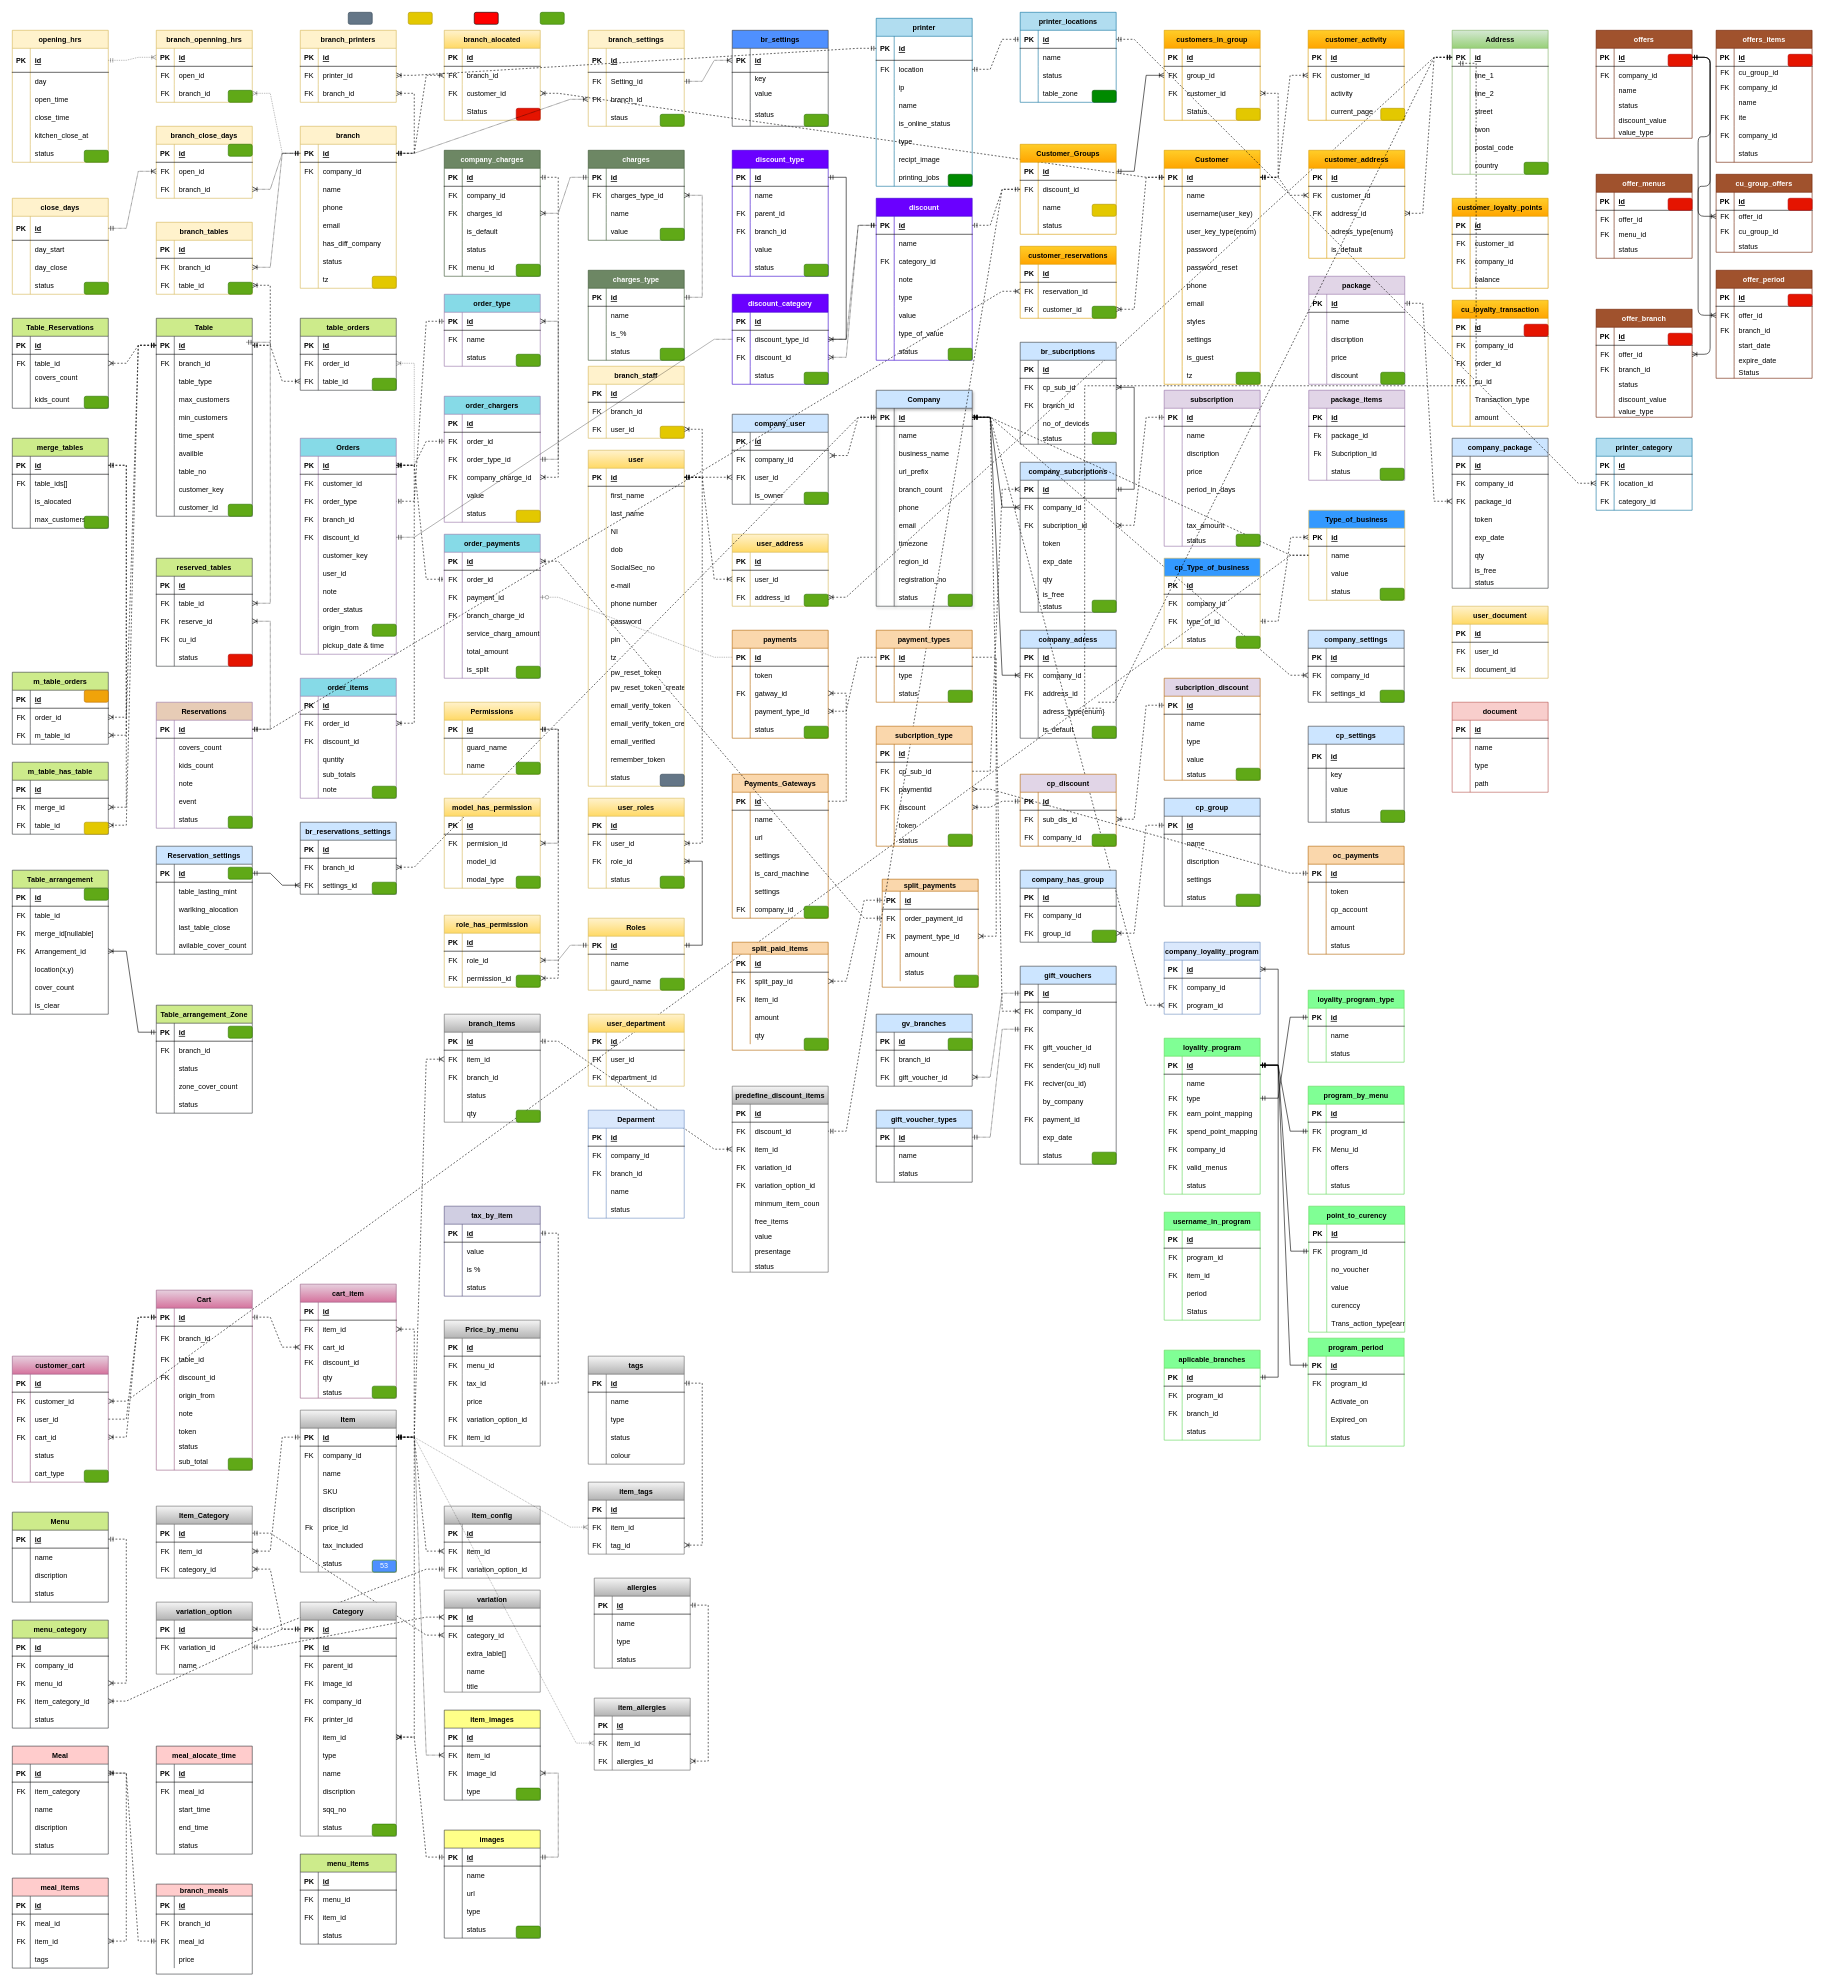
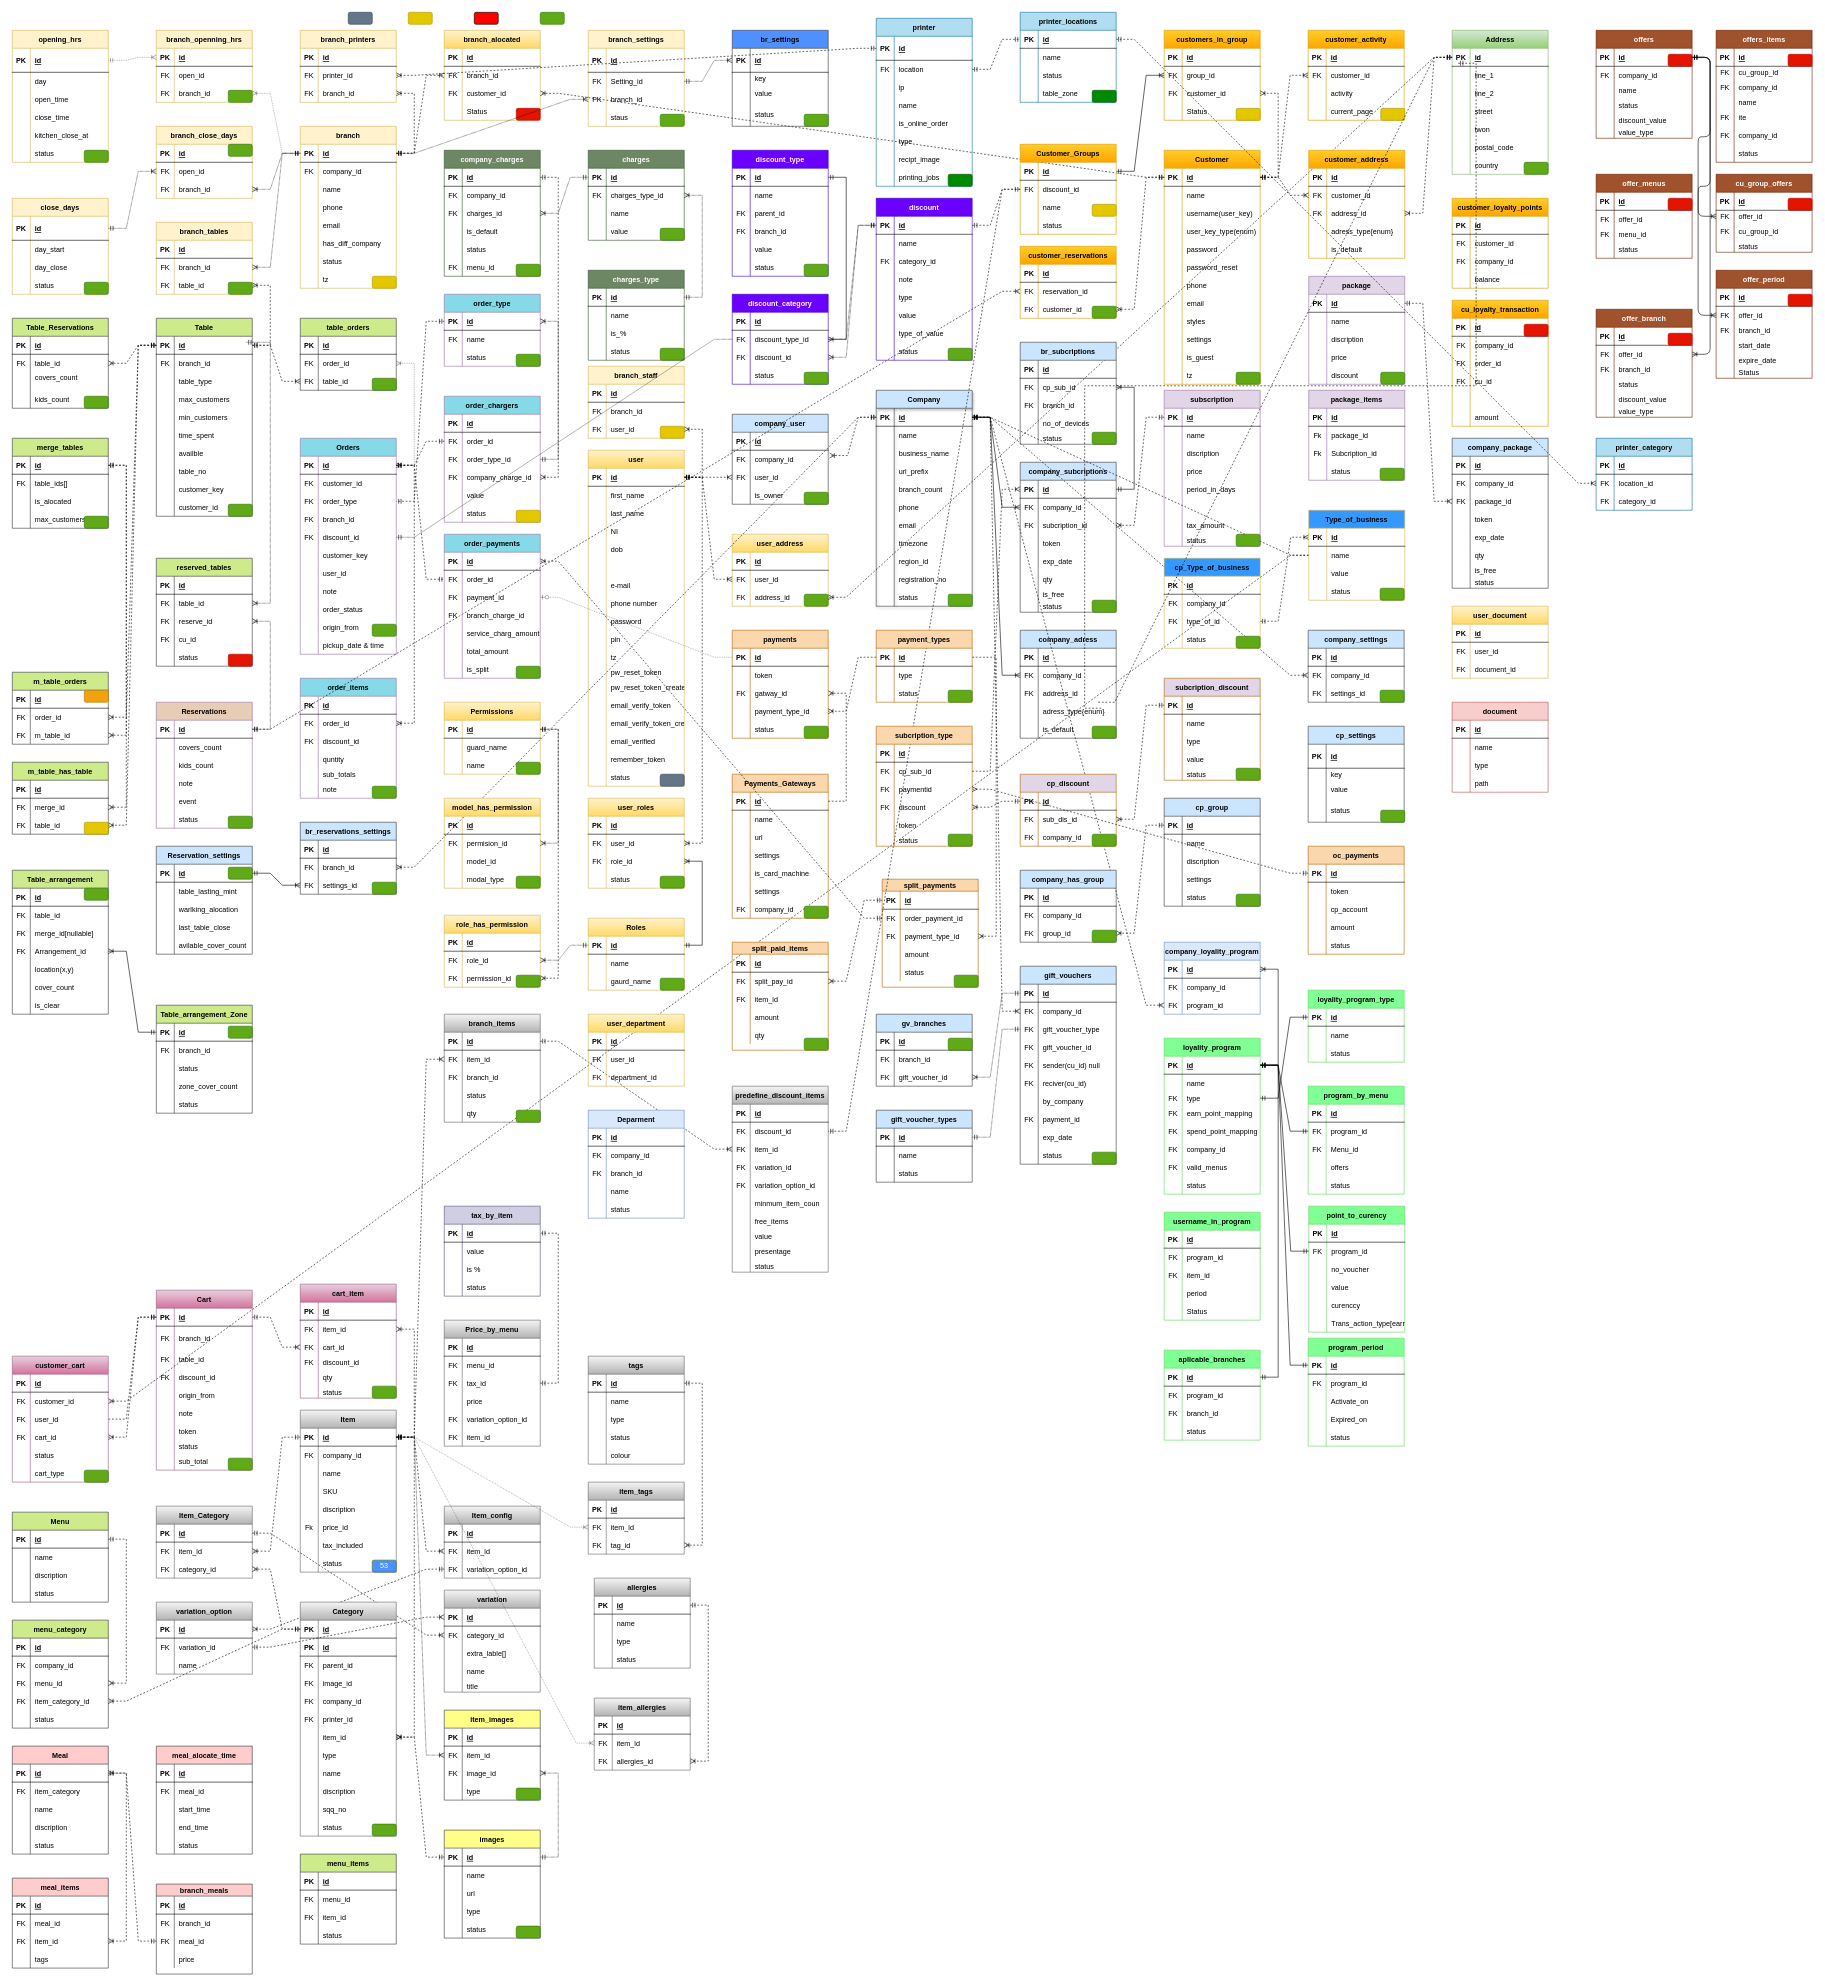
- <mxCell id="807" value="is_online_status" style="shape=partialRectangle;overflow=hidden;connectable=0;fillColor=none;top=0;left=0;bottom=0;right=0;align=left;spacingLeft=6;" parent="805" vertex="1"><mxGeometry x="30" width="130" height="30" as="geometry"><mxRectangle width="130" height="30" as="alternateBounds" /></mxGeometry></mxCell>
+ <mxCell id="807" value="is_online_order" style="shape=partialRectangle;overflow=hidden;connectable=0;fillColor=none;top=0;left=0;bottom=0;right=0;align=left;spacingLeft=6;" parent="805" vertex="1"><mxGeometry x="30" width="130" height="30" as="geometry"><mxRectangle width="130" height="30" as="alternateBounds" /></mxGeometry></mxCell>
- <mxCell id="1976" value="Transaction_type" style="shape=partialRectangle;overflow=hidden;connectable=1;fillColor=none;top=0;left=0;bottom=0;right=0;align=left;spacingLeft=6;movable=1;resizable=1;rotatable=1;deletable=1;editable=1;" parent="1974" vertex="1"><mxGeometry x="30" width="130" height="30" as="geometry"><mxRectangle width="130" height="30" as="alternateBounds" /></mxGeometry></mxCell>
- <mxCell id="105" value="SocialSec_no" style="shape=partialRectangle;overflow=hidden;connectable=0;fillColor=none;top=0;left=0;bottom=0;right=0;align=left;spacingLeft=6;" parent="103" vertex="1"><mxGeometry x="30" width="130" height="30" as="geometry"><mxRectangle width="130" height="30" as="alternateBounds" /></mxGeometry></mxCell>
+ <mxCell id="230" value="gift_voucher_type" style="shape=partialRectangle;overflow=hidden;connectable=0;fillColor=none;top=0;left=0;bottom=0;right=0;align=left;spacingLeft=6;" parent="228" vertex="1"><mxGeometry x="30" width="130" height="30" as="geometry"><mxRectangle width="130" height="30" as="alternateBounds" /></mxGeometry></mxCell>
